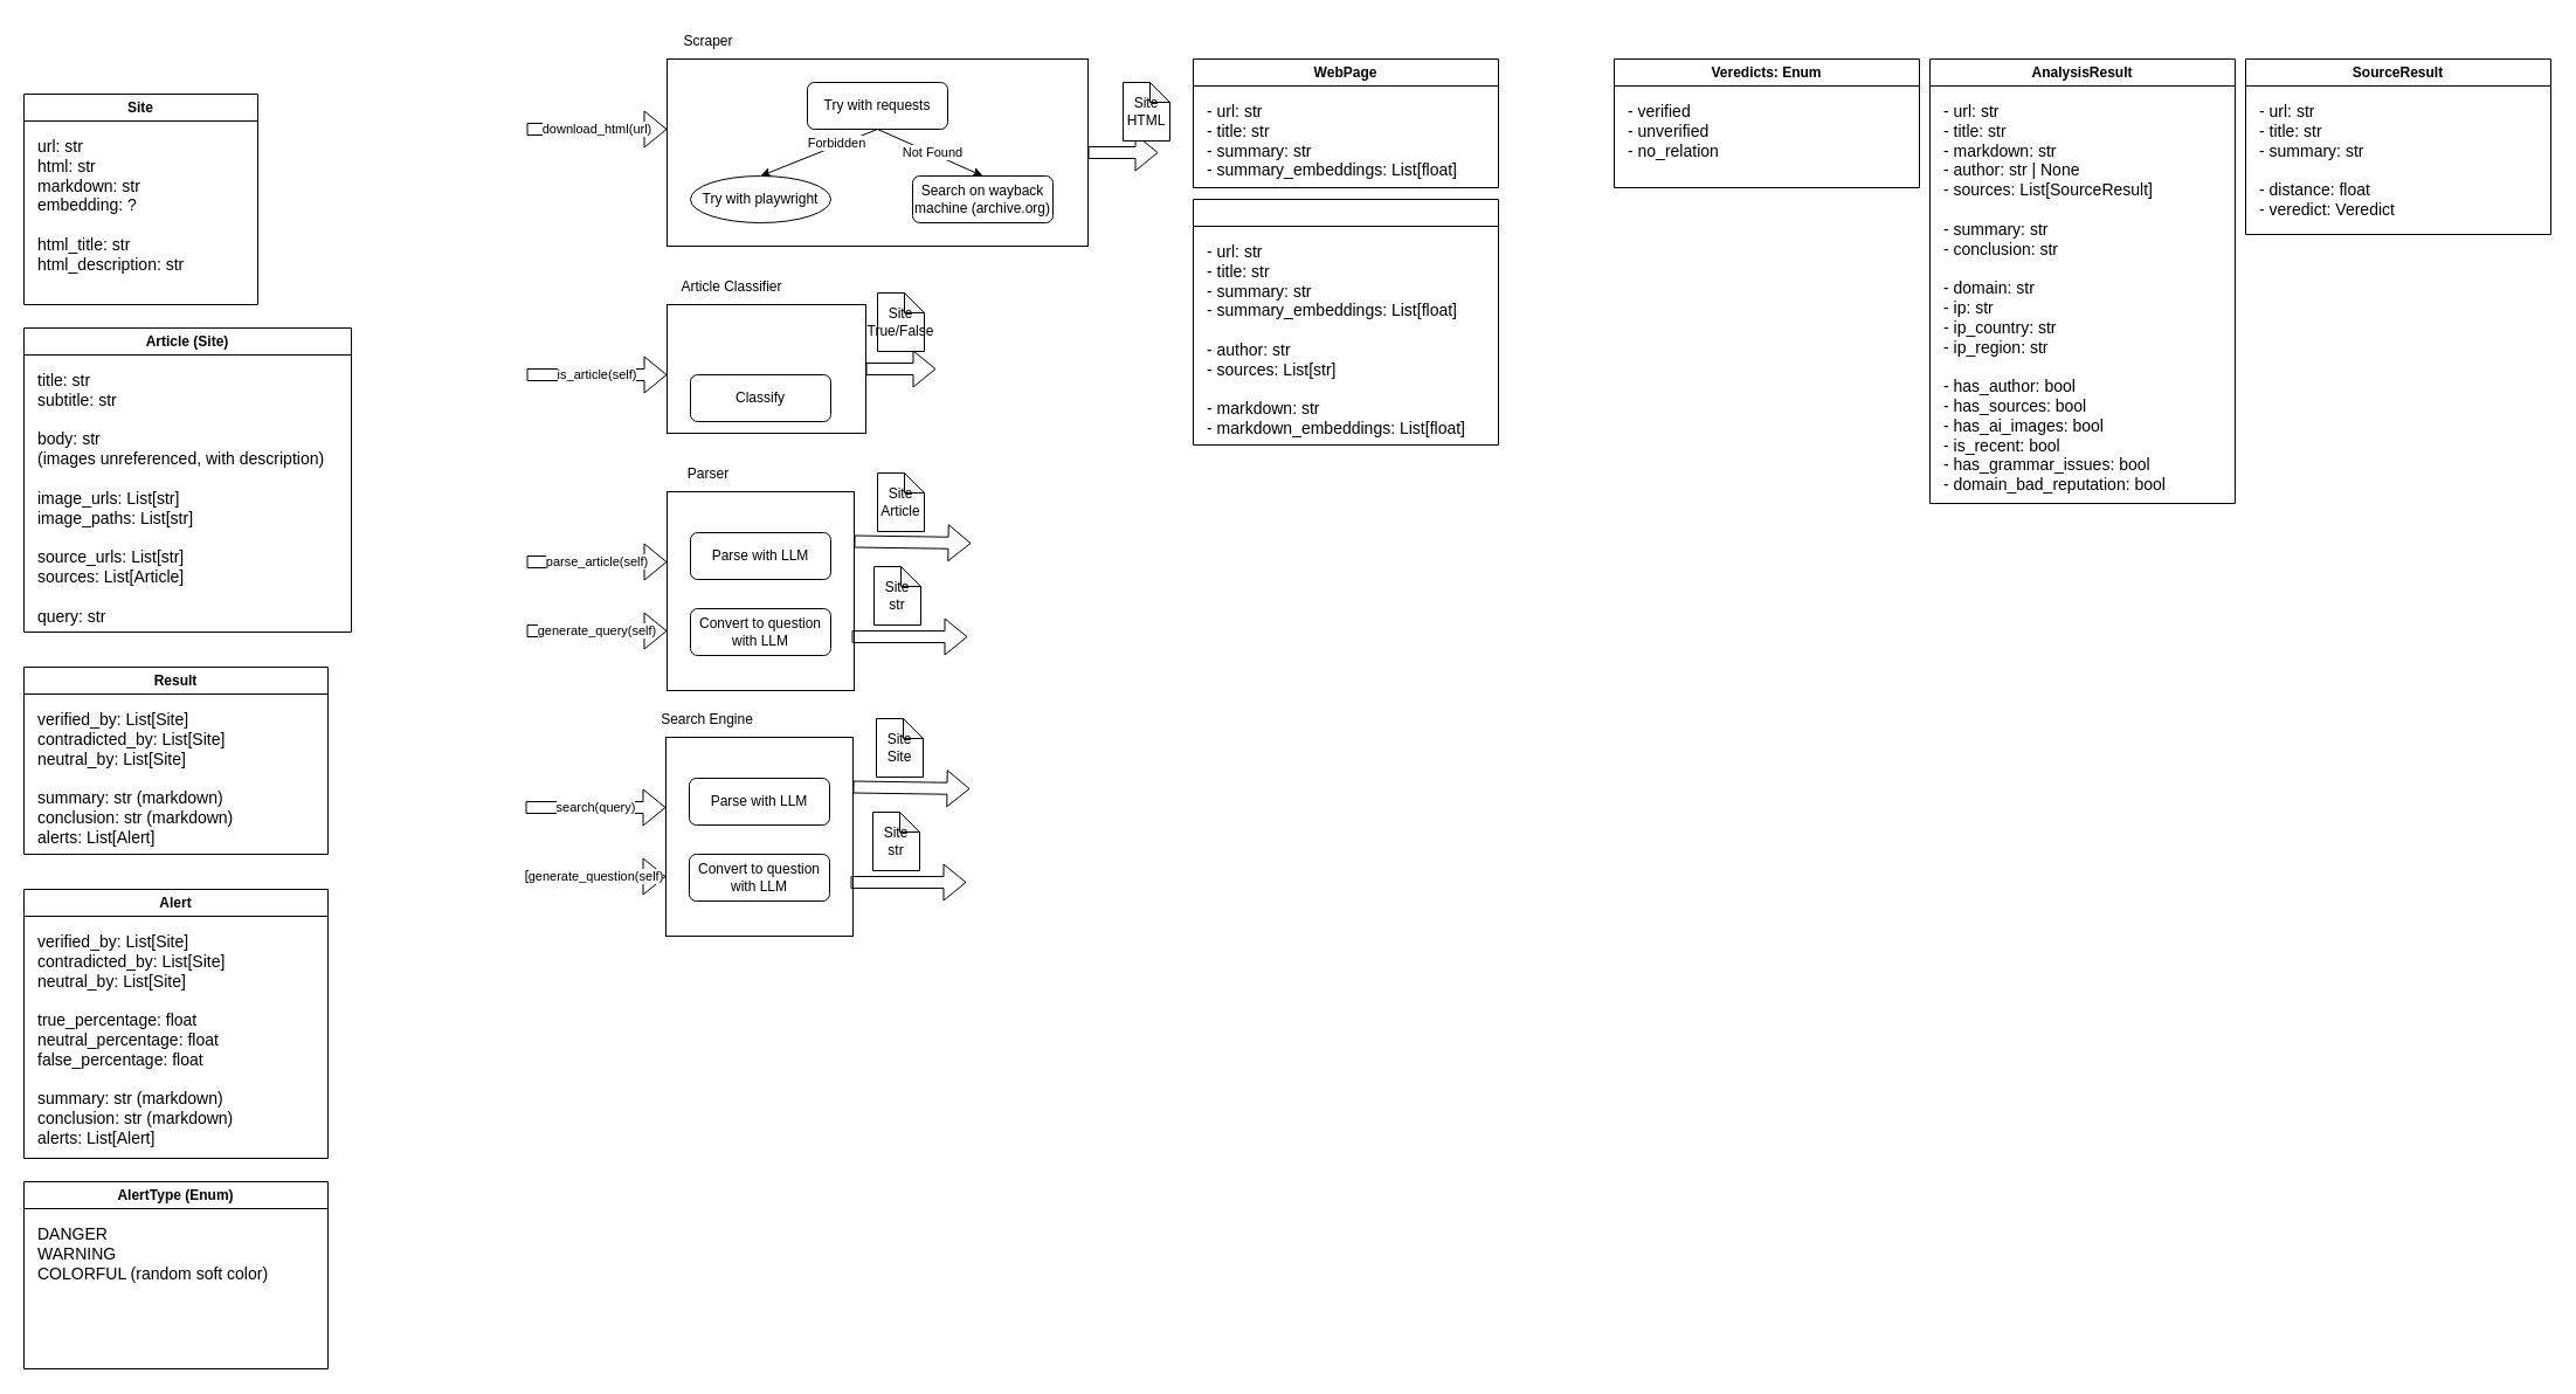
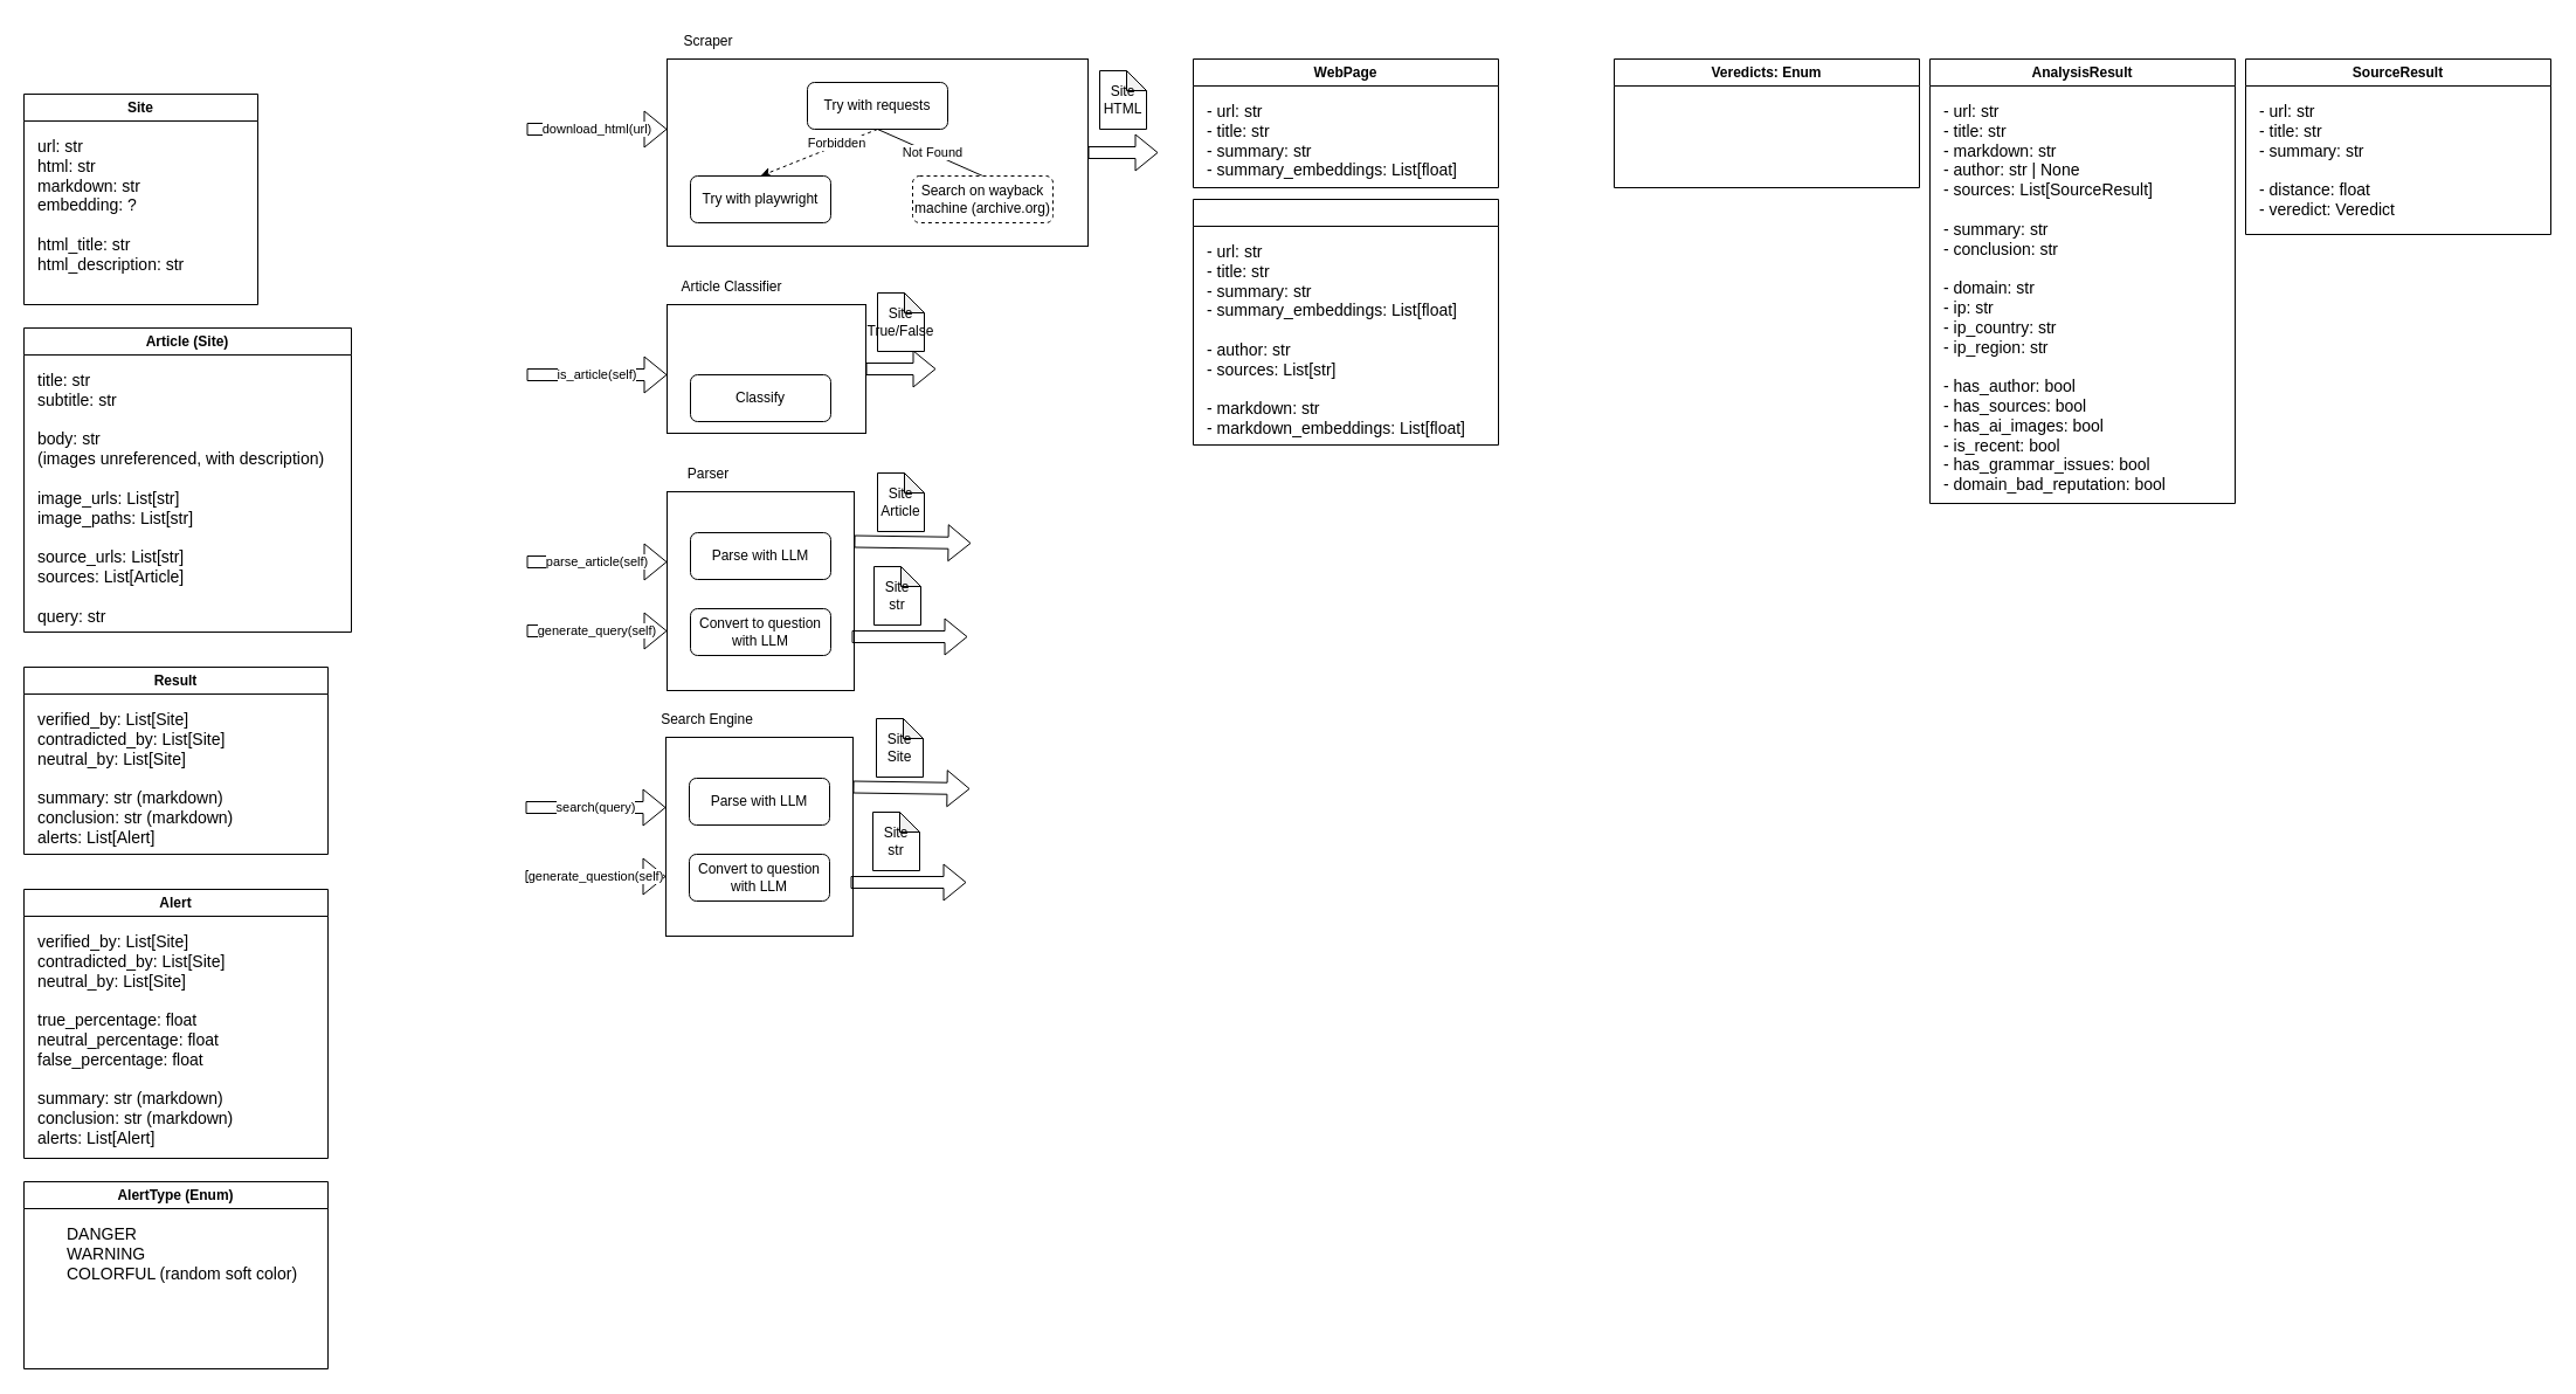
- <mxCell id="13" value="&lt;div&gt;Site&lt;/div&gt;HTML" style="shape=note;whiteSpace=wrap;html=1;backgroundOutline=1;darkOpacity=0.05;size=17;" parent="1" vertex="1"><mxGeometry x="960" y="70" width="40" height="50" as="geometry" /></mxCell>
+ <mxCell id="13" value="&lt;div&gt;Site&lt;/div&gt;HTML" style="shape=note;whiteSpace=wrap;html=1;backgroundOutline=1;darkOpacity=0.05;size=17;" parent="1" vertex="1"><mxGeometry x="940" y="60" width="40" height="50" as="geometry" /></mxCell>
- <mxCell id="53" value="&lt;div&gt;&lt;span style=&quot;font-size: 14px; background-color: transparent;&quot;&gt;- verified&lt;/span&gt;&lt;/div&gt;&lt;div&gt;&lt;span style=&quot;font-size: 14px;&quot;&gt;- unverified&lt;/span&gt;&lt;/div&gt;&lt;div&gt;&lt;span style=&quot;font-size: 14px;&quot;&gt;- no_relation&lt;/span&gt;&lt;/div&gt;&lt;div&gt;&lt;br&gt;&lt;/div&gt;" style="text;html=1;align=left;verticalAlign=top;resizable=0;points=[];autosize=1;strokeColor=none;fillColor=none;" vertex="1" parent="52"><mxGeometry x="10" y="30" width="100" height="80" as="geometry" /></mxCell>
- <mxCell id="4" style="edgeStyle=none;html=1;exitX=0.5;exitY=1;exitDx=0;exitDy=0;entryX=0.5;entryY=0;entryDx=0;entryDy=0;" parent="1" source="8" target="10" edge="1"><mxGeometry relative="1" as="geometry" /></mxCell>
+ <mxCell id="4" style="edgeStyle=none;html=1;exitX=0.5;exitY=1;exitDx=0;exitDy=0;entryX=0.5;entryY=0;entryDx=0;entryDy=0;dashed=1;" parent="1" source="8" target="10" edge="1"><mxGeometry relative="1" as="geometry" /></mxCell>
- <mxCell id="6" style="edgeStyle=none;html=1;exitX=0.5;exitY=1;exitDx=0;exitDy=0;entryX=0.5;entryY=0;entryDx=0;entryDy=0;" parent="1" source="8" target="11" edge="1"><mxGeometry relative="1" as="geometry" /></mxCell>
+ <mxCell id="6" style="edgeStyle=none;html=1;exitX=0.5;exitY=1;exitDx=0;exitDy=0;entryX=0.5;entryY=0;entryDx=0;entryDy=0;endArrow=none;" parent="1" source="8" target="11" edge="1"><mxGeometry relative="1" as="geometry" /></mxCell>
- <mxCell id="10" value="Try with playwright" style="ellipse;whiteSpace=wrap;html=1;" parent="1" vertex="1"><mxGeometry x="590" y="150" width="120" height="40" as="geometry" /></mxCell>
+ <mxCell id="10" value="Try with playwright" style="rounded=1;whiteSpace=wrap;html=1;" parent="1" vertex="1"><mxGeometry x="590" y="150" width="120" height="40" as="geometry" /></mxCell>
- <mxCell id="11" value="Search on wayback machine (archive.org)" style="rounded=1;whiteSpace=wrap;html=1;" parent="1" vertex="1"><mxGeometry x="780" y="150" width="120" height="40" as="geometry" /></mxCell>
+ <mxCell id="11" value="Search on wayback machine (archive.org)" style="rounded=1;whiteSpace=wrap;html=1;dashed=1;" parent="1" vertex="1"><mxGeometry x="780" y="150" width="120" height="40" as="geometry" /></mxCell>
- <mxCell id="49" value="&lt;div&gt;&lt;span style=&quot;font-size: 14px;&quot;&gt;DANGER&lt;/span&gt;&lt;/div&gt;&lt;div&gt;&lt;span style=&quot;font-size: 14px;&quot;&gt;WARNING&lt;/span&gt;&lt;/div&gt;&lt;div&gt;&lt;span style=&quot;font-size: 14px;&quot;&gt;COLORFUL (random soft color)&lt;/span&gt;&lt;/div&gt;" style="text;html=1;align=left;verticalAlign=top;resizable=0;points=[];autosize=1;strokeColor=none;fillColor=none;" parent="48" vertex="1"><mxGeometry x="10" y="30" width="220" height="60" as="geometry" /></mxCell>
+ <mxCell id="49" value="&lt;div&gt;&lt;span style=&quot;font-size: 14px;&quot;&gt;DANGER&lt;/span&gt;&lt;/div&gt;&lt;div&gt;&lt;span style=&quot;font-size: 14px;&quot;&gt;WARNING&lt;/span&gt;&lt;/div&gt;&lt;div&gt;&lt;span style=&quot;font-size: 14px;&quot;&gt;COLORFUL (random soft color)&lt;/span&gt;&lt;/div&gt;" style="text;html=1;align=left;verticalAlign=top;resizable=0;points=[];autosize=1;strokeColor=none;fillColor=none;" parent="48" vertex="1"><mxGeometry x="35" y="30" width="220" height="60" as="geometry" /></mxCell>
